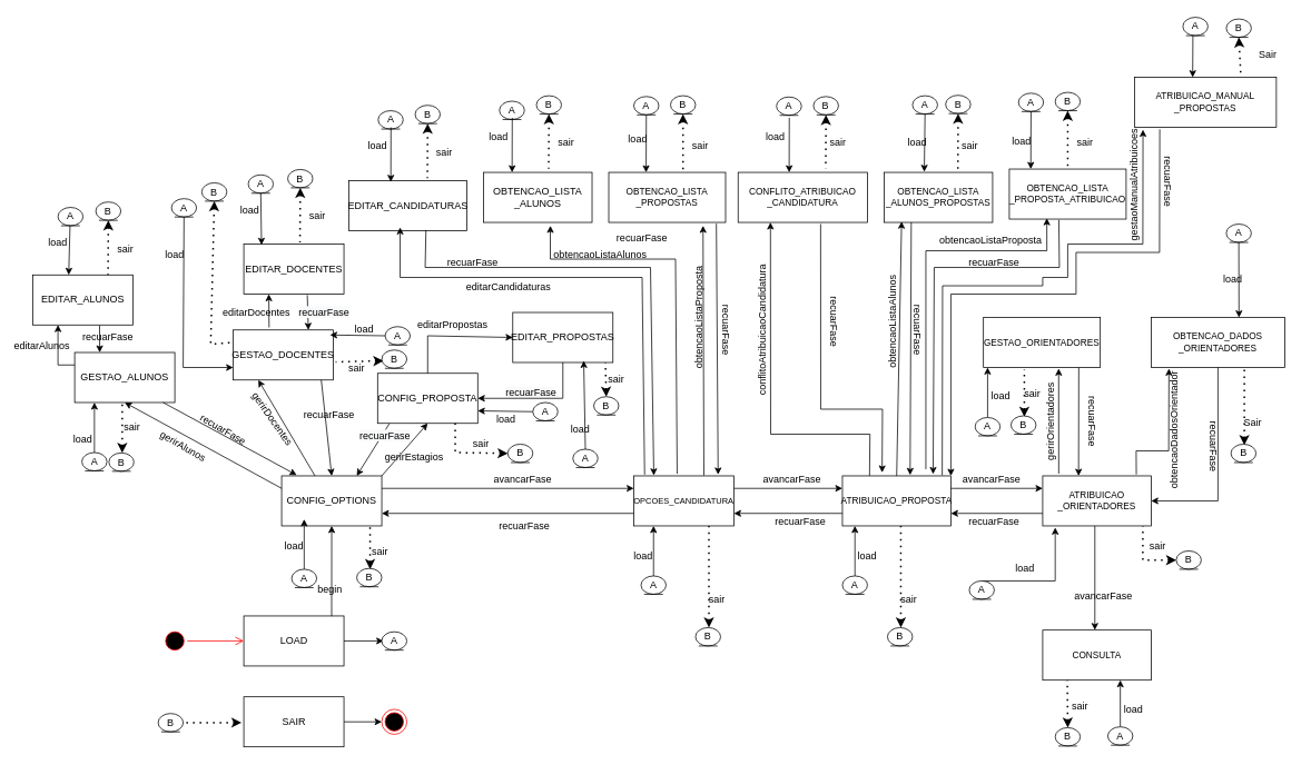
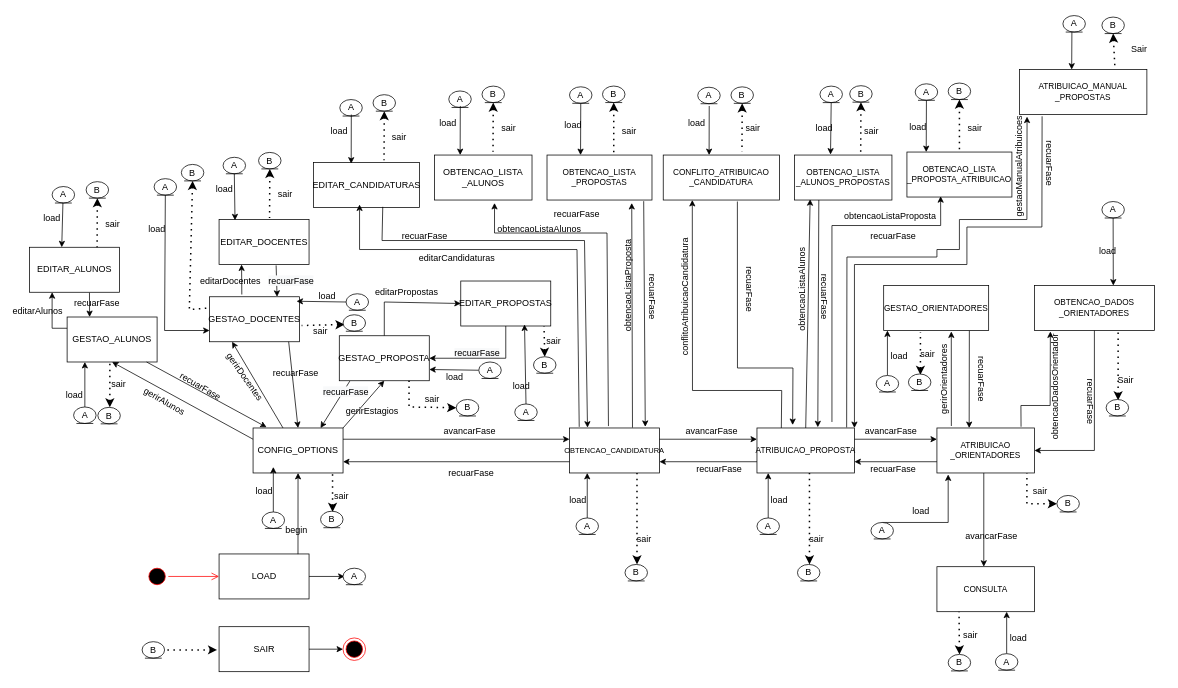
- <mxCell id="65" value="" style="endArrow=classic;html=1;rounded=0;entryX=0.836;entryY=-0.035;entryDx=0;entryDy=0;exitX=0.424;exitY=1.015;exitDx=0;exitDy=0;exitPerimeter=0;entryPerimeter=0;" parent="1" source="59" target="26" edge="1"><mxGeometry width="50" height="50" relative="1" as="geometry"><mxPoint x="1139" y="350" as="sourcePoint" /><mxPoint x="1189" y="300" as="targetPoint" /><Array as="points"><mxPoint x="1269" y="320" /><mxPoint x="1119" y="320" /></Array></mxGeometry></mxCell>
- <mxCell id="6" value="CONFIG_PROPOSTA" style="rounded=0;whiteSpace=wrap;html=1;" parent="1" vertex="1"><mxGeometry x="451.99" y="447" width="120" height="60" as="geometry" /></mxCell>
+ <mxCell id="6" value="GESTAO_PROPOSTA" style="rounded=0;whiteSpace=wrap;html=1;" parent="1" vertex="1"><mxGeometry x="451.99" y="447" width="120" height="60" as="geometry" /></mxCell>
- <mxCell id="19" value="OPCOES_CANDIDATURA" style="rounded=0;whiteSpace=wrap;html=1;fontSize=10;" parent="1" vertex="1"><mxGeometry x="759" y="570" width="120" height="60" as="geometry" /></mxCell>
+ <mxCell id="19" value="OBTENCAO_CANDIDATURA" style="rounded=0;whiteSpace=wrap;html=1;fontSize=10;" parent="1" vertex="1"><mxGeometry x="759" y="570" width="120" height="60" as="geometry" /></mxCell>
